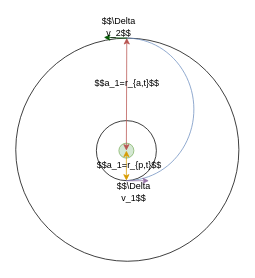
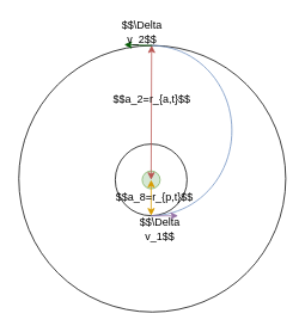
- <mxCell id="13" value="$$a_1=r_{a,t}$$" style="text;html=1;align=center;verticalAlign=middle;whiteSpace=wrap;rounded=0;" vertex="1" parent="1"><mxGeometry x="149.25" y="100" width="40" height="20" as="geometry" /></mxCell>
+ <mxCell id="13" value="$$a_2=r_{a,t}$$" style="text;html=1;align=center;verticalAlign=middle;whiteSpace=wrap;rounded=0;" vertex="1" parent="1"><mxGeometry x="149.25" y="100" width="40" height="20" as="geometry" /></mxCell>
- <mxCell id="12" value="$$a_1=r_{p,t}$$" style="text;html=1;align=center;verticalAlign=middle;whiteSpace=wrap;rounded=0;" vertex="1" parent="1"><mxGeometry x="152" y="210" width="40" height="20" as="geometry" /></mxCell>
+ <mxCell id="12" value="$$a_8=r_{p,t}$$" style="text;html=1;align=center;verticalAlign=middle;whiteSpace=wrap;rounded=0;" vertex="1" parent="1"><mxGeometry x="152" y="210" width="40" height="20" as="geometry" /></mxCell>
